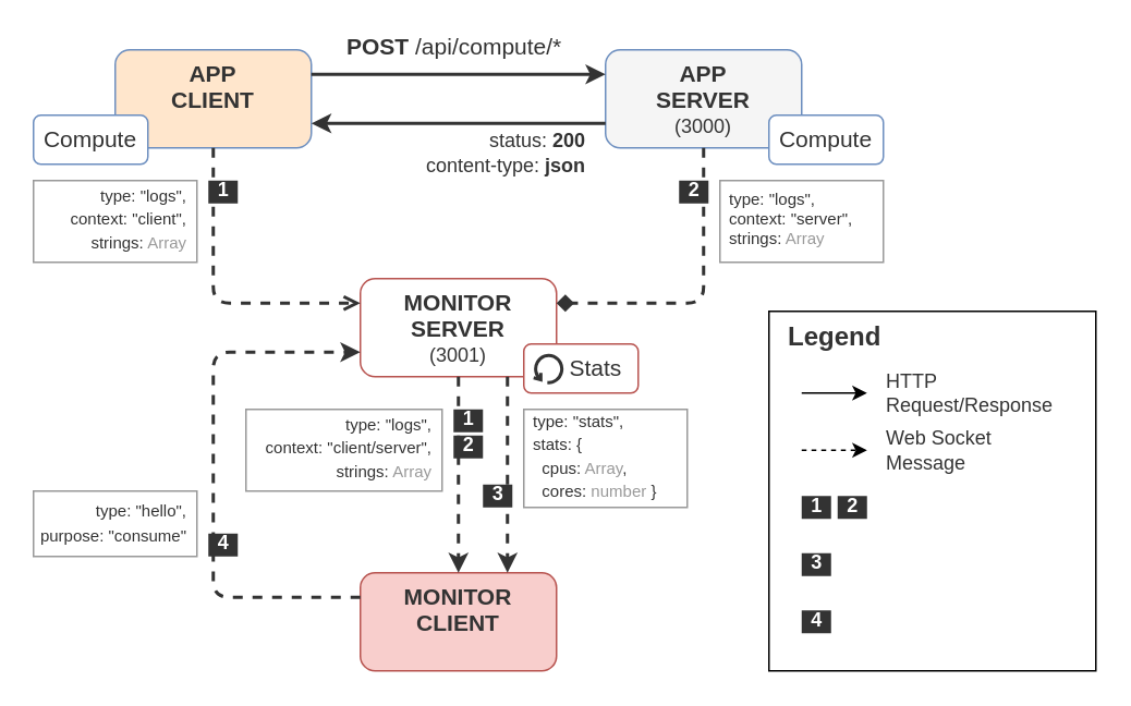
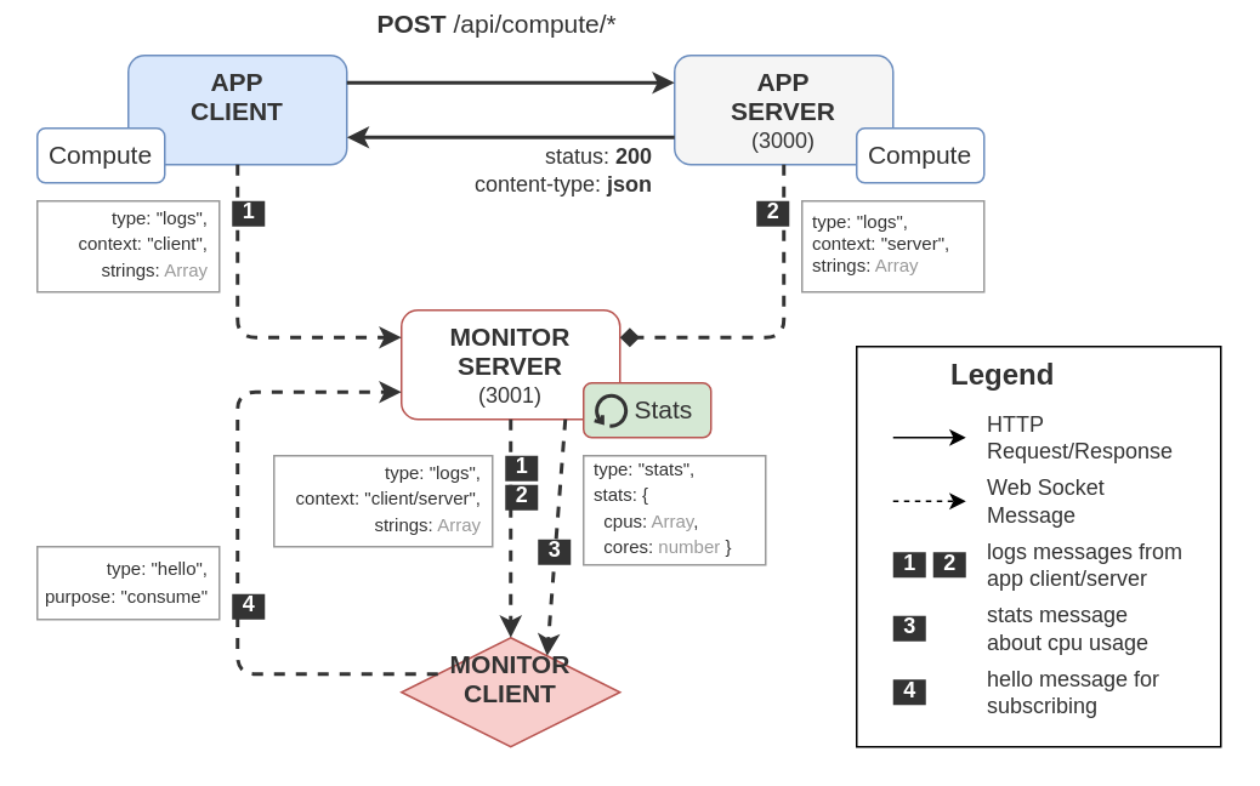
- <mxCell id="27" value="&lt;font color=&quot;#333333&quot; style=&quot;font-size: 14px&quot;&gt;&lt;span&gt;&lt;b&gt;POST&lt;/b&gt; /api/compute/*&lt;/span&gt;&lt;/font&gt;" style="rounded=0;whiteSpace=wrap;html=1;strokeColor=none;strokeWidth=1;fillColor=none;align=left;spacing=2;spacingRight=0;spacingTop=-4;fontFamily=Helvetica;" parent="1" vertex="1"><mxGeometry x="210" y="20" width="150" height="20" as="geometry" /></mxCell>
+ <mxCell id="27" value="&lt;font color=&quot;#333333&quot; style=&quot;font-size: 14px&quot;&gt;&lt;span&gt;&lt;b&gt;POST&lt;/b&gt; /api/compute/*&lt;/span&gt;&lt;/font&gt;" style="rounded=0;whiteSpace=wrap;html=1;strokeColor=none;strokeWidth=1;fillColor=none;align=left;spacing=2;spacingRight=0;spacingTop=-4;fontFamily=Helvetica;" parent="1" vertex="1"><mxGeometry x="205" y="5" width="150" height="20" as="geometry" /></mxCell>
- <mxCell id="3" value="&lt;font color=&quot;#333333&quot;&gt;&lt;span style=&quot;font-weight: bold ; font-size: 14px&quot;&gt;APP&lt;/span&gt;&lt;br&gt;&lt;span style=&quot;font-weight: bold ; font-size: 14px&quot;&gt;CLIENT&lt;/span&gt;&lt;br&gt;&lt;font style=&quot;font-size: 12px&quot;&gt;&amp;nbsp;&amp;nbsp;&lt;/font&gt;&lt;br&gt;&lt;/font&gt;" style="rounded=1;whiteSpace=wrap;html=1;fillColor=#ffe6cc;strokeColor=#6c8ebf;fontFamily=Helvetica;" parent="1" vertex="1"><mxGeometry x="70" y="30" width="120" height="60" as="geometry" /></mxCell>
+ <mxCell id="3" value="&lt;font color=&quot;#333333&quot;&gt;&lt;span style=&quot;font-weight: bold ; font-size: 14px&quot;&gt;APP&lt;/span&gt;&lt;br&gt;&lt;span style=&quot;font-weight: bold ; font-size: 14px&quot;&gt;CLIENT&lt;/span&gt;&lt;br&gt;&lt;font style=&quot;font-size: 12px&quot;&gt;&amp;nbsp;&amp;nbsp;&lt;/font&gt;&lt;br&gt;&lt;/font&gt;" style="rounded=1;whiteSpace=wrap;html=1;fillColor=#dae8fc;strokeColor=#6c8ebf;fontFamily=Helvetica;" parent="1" vertex="1"><mxGeometry x="70" y="30" width="120" height="60" as="geometry" /></mxCell>
- <mxCell id="17" value="" style="edgeStyle=elbowEdgeStyle;elbow=vertical;endArrow=open;html=1;dashed=1;strokeColor=#333333;strokeWidth=2;exitX=0.5;exitY=1;exitDx=0;exitDy=0;entryX=0;entryY=0.25;entryDx=0;entryDy=0;fontFamily=Helvetica;" parent="1" source="3" target="7" edge="1"><mxGeometry width="50" height="50" relative="1" as="geometry"><mxPoint x="140" y="180" as="sourcePoint" /><mxPoint x="190" y="130" as="targetPoint" /><Array as="points"><mxPoint x="160" y="185" /></Array></mxGeometry></mxCell>
+ <mxCell id="17" value="" style="edgeStyle=elbowEdgeStyle;elbow=vertical;endArrow=classic;html=1;dashed=1;strokeColor=#333333;strokeWidth=2;exitX=0.5;exitY=1;exitDx=0;exitDy=0;entryX=0;entryY=0.25;entryDx=0;entryDy=0;fontFamily=Helvetica;" parent="1" source="3" target="7" edge="1"><mxGeometry width="50" height="50" relative="1" as="geometry"><mxPoint x="140" y="180" as="sourcePoint" /><mxPoint x="190" y="130" as="targetPoint" /><Array as="points"><mxPoint x="160" y="185" /></Array></mxGeometry></mxCell>
- <mxCell id="31" value="Legend" style="text;html=1;strokeColor=none;fillColor=none;align=left;verticalAlign=middle;whiteSpace=wrap;rounded=0;fontFamily=Helvetica;fontSize=16;fontColor=#333333;fontStyle=1" parent="1" vertex="1"><mxGeometry x="480" y="195" width="100" height="20" as="geometry" /></mxCell>
+ <mxCell id="31" value="Legend" style="text;html=1;strokeColor=none;fillColor=none;align=left;verticalAlign=middle;whiteSpace=wrap;rounded=0;fontFamily=Helvetica;fontSize=16;fontColor=#333333;fontStyle=1" parent="1" vertex="1"><mxGeometry x="520" y="195" width="100" height="20" as="geometry" /></mxCell>
- <mxCell id="9" value="&lt;font color=&quot;#333333&quot; style=&quot;font-size: 14px&quot;&gt;Stats&amp;nbsp;&amp;nbsp;&lt;/font&gt;" style="rounded=1;whiteSpace=wrap;html=1;strokeColor=#B85450;align=right;fillColor=#FFFFFF;fontFamily=Helvetica;" parent="1" vertex="1"><mxGeometry x="320" y="210" width="70" height="30" as="geometry" /></mxCell>
+ <mxCell id="9" value="&lt;font color=&quot;#333333&quot; style=&quot;font-size: 14px&quot;&gt;Stats&amp;nbsp;&amp;nbsp;&lt;/font&gt;" style="rounded=1;whiteSpace=wrap;html=1;strokeColor=#B85450;align=right;fillColor=#d5e8d4;fontFamily=Helvetica;" parent="1" vertex="1"><mxGeometry x="320" y="210" width="70" height="30" as="geometry" /></mxCell>
+ <mxCell id="37" value="logs messages from app client/server" style="text;html=1;strokeColor=none;fillColor=none;align=left;verticalAlign=middle;whiteSpace=wrap;rounded=0;fontFamily=Helvetica;fontSize=12;fontColor=#333333;" parent="1" vertex="1"><mxGeometry x="540" y="295" width="110" height="30" as="geometry" /></mxCell>
+ <mxCell id="39" value="stats message about cpu usage" style="text;html=1;strokeColor=none;fillColor=none;align=left;verticalAlign=middle;whiteSpace=wrap;rounded=0;fontFamily=Helvetica;fontSize=12;fontColor=#333333;" parent="1" vertex="1"><mxGeometry x="540" y="330" width="110" height="30" as="geometry" /></mxCell>
- <mxCell id="8" value="&lt;font color=&quot;#333333&quot;&gt;&lt;font style=&quot;font-weight: bold ; font-size: 14px&quot;&gt;MONITOR&lt;br&gt;&lt;/font&gt;&lt;span style=&quot;font-weight: bold ; font-size: 14px&quot;&gt;CLIENT&lt;/span&gt;&lt;br&gt;&lt;font style=&quot;font-size: 12px&quot;&gt;&amp;nbsp;&amp;nbsp;&lt;/font&gt;&lt;br&gt;&lt;/font&gt;" style="rounded=1;whiteSpace=wrap;html=1;fillColor=#f8cecc;strokeColor=#b85450;fontFamily=Helvetica;" parent="1" vertex="1"><mxGeometry x="220" y="350" width="120" height="60" as="geometry" /></mxCell>
+ <mxCell id="8" value="&lt;font color=&quot;#333333&quot;&gt;&lt;font style=&quot;font-weight: bold ; font-size: 14px&quot;&gt;MONITOR&lt;br&gt;&lt;/font&gt;&lt;span style=&quot;font-weight: bold ; font-size: 14px&quot;&gt;CLIENT&lt;/span&gt;&lt;br&gt;&lt;font style=&quot;font-size: 12px&quot;&gt;&amp;nbsp;&amp;nbsp;&lt;/font&gt;&lt;br&gt;&lt;/font&gt;" style="rhombus;whiteSpace=wrap;html=1;fillColor=#f8cecc;strokeColor=#b85450;fontFamily=Helvetica;" parent="1" vertex="1"><mxGeometry x="220" y="350" width="120" height="60" as="geometry" /></mxCell>
+ <mxCell id="41" value="hello message for subscribing" style="text;html=1;strokeColor=none;fillColor=none;align=left;verticalAlign=middle;whiteSpace=wrap;rounded=0;fontFamily=Helvetica;fontSize=12;fontColor=#333333;" parent="1" vertex="1"><mxGeometry x="540" y="365" width="110" height="30" as="geometry" /></mxCell>
